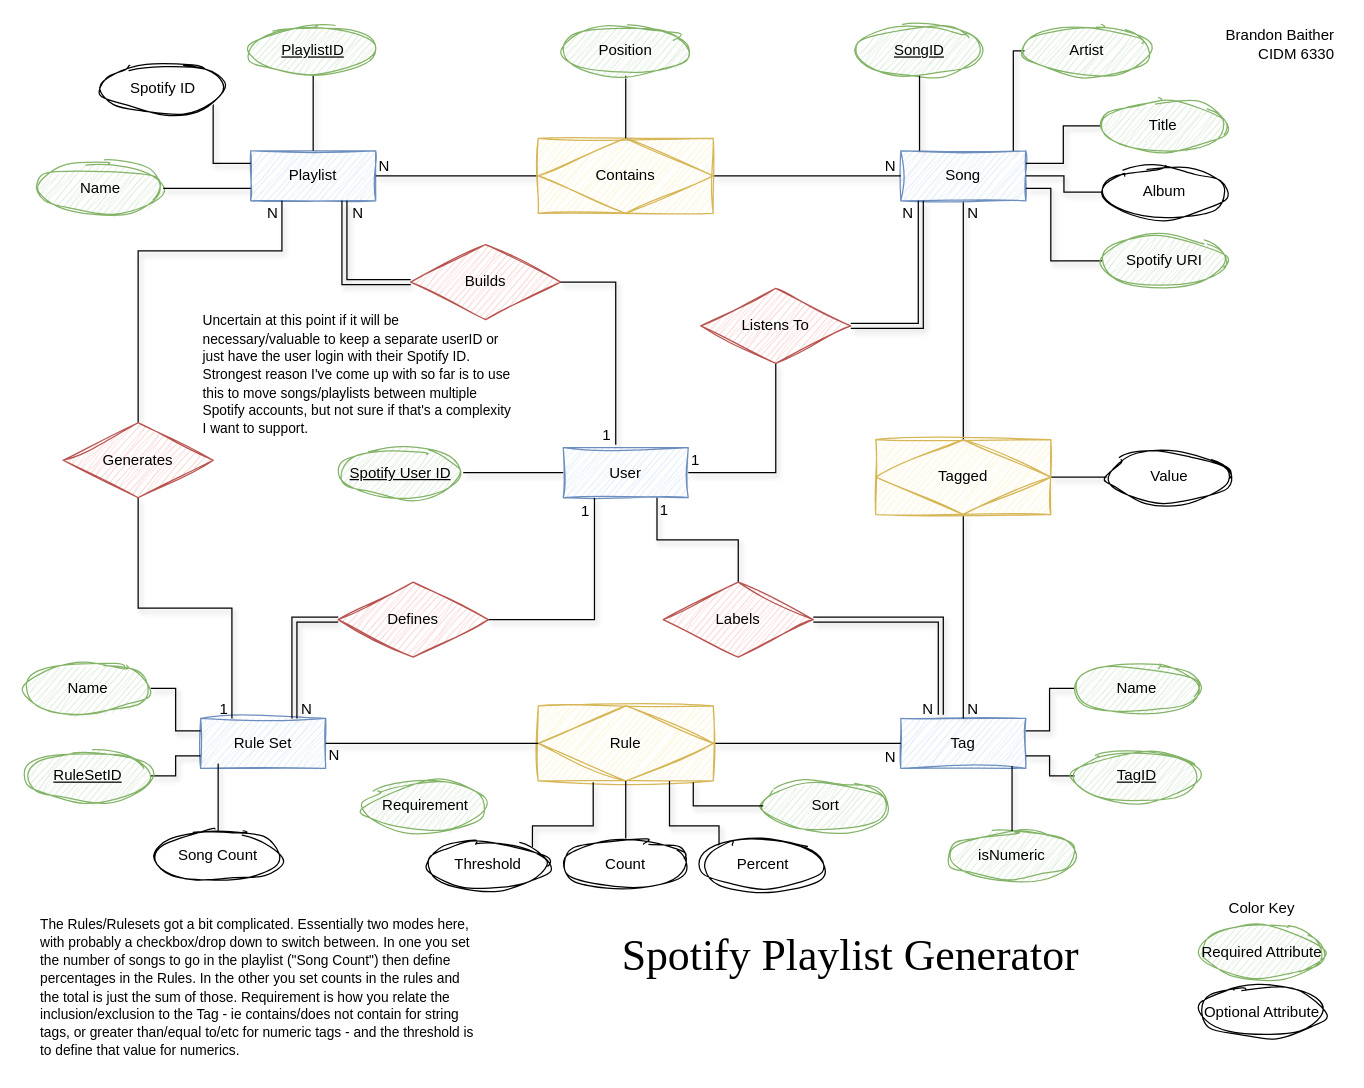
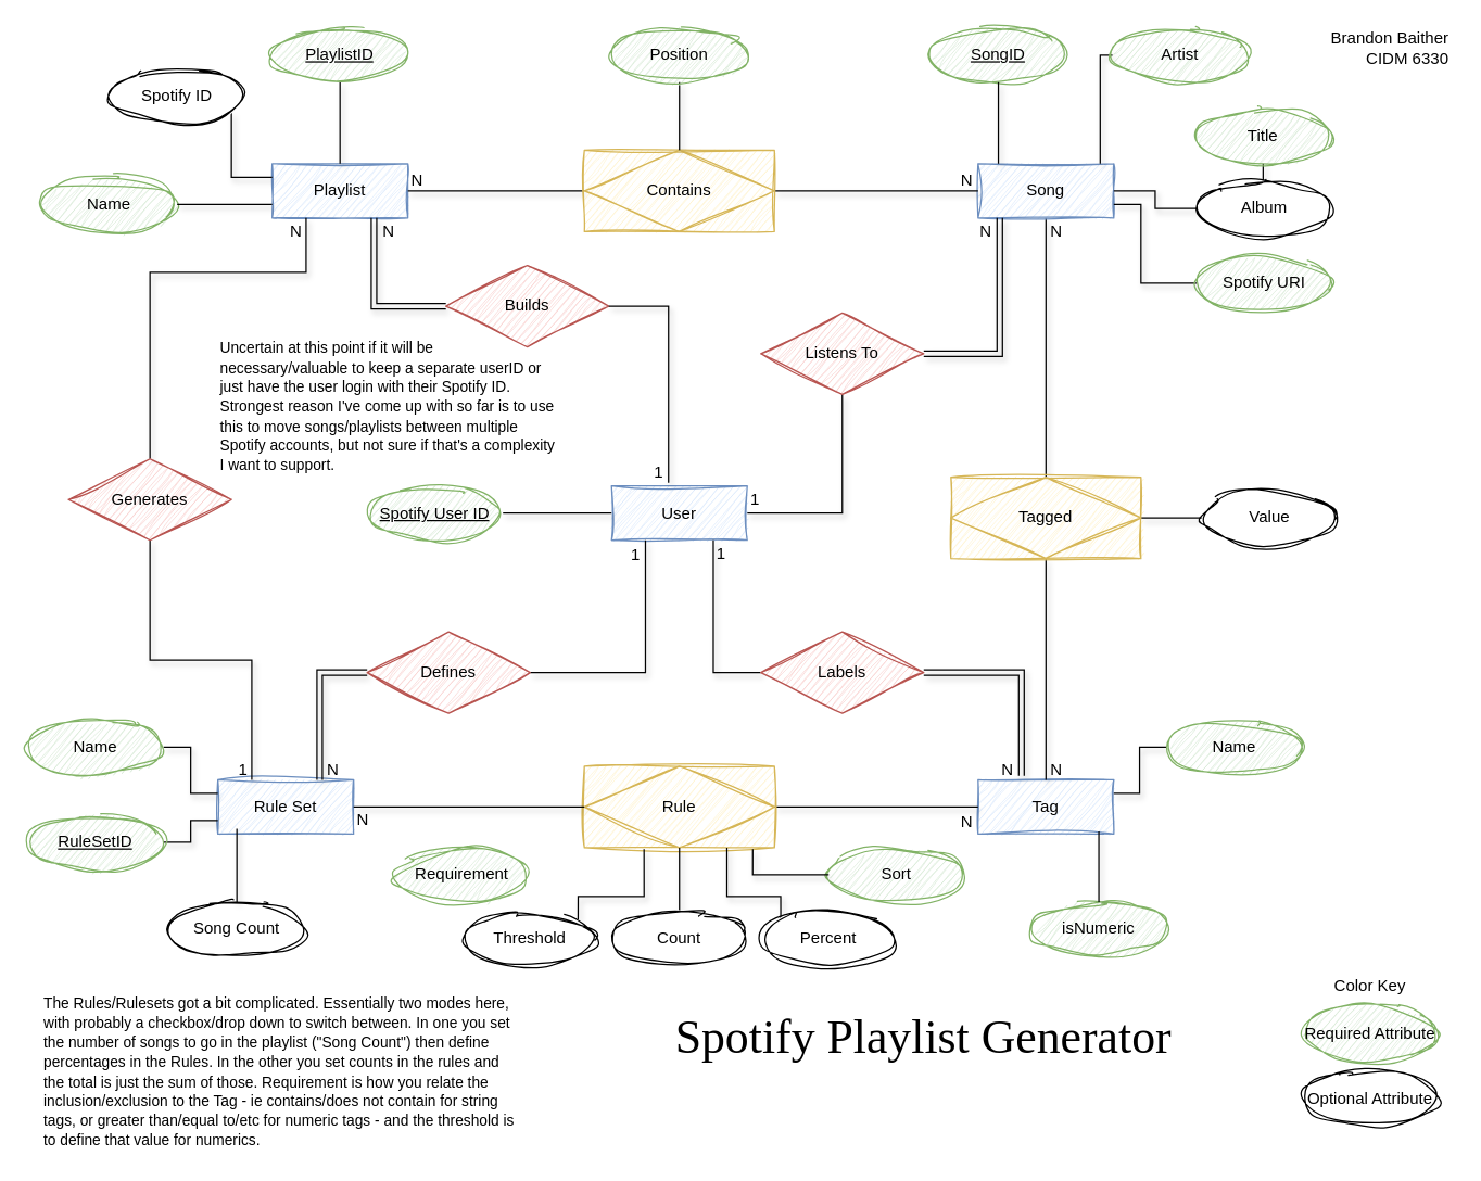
- <mxCell id="20" style="edgeStyle=orthogonalEdgeStyle;rounded=0;orthogonalLoop=1;jettySize=auto;html=1;entryX=1;entryY=0.25;entryDx=0;entryDy=0;endArrow=none;startFill=0;shadow=1;" edge="1" parent="1" source="21" target="16"><mxGeometry relative="1" as="geometry" /></mxCell>
+ <mxCell id="20" style="edgeStyle=orthogonalEdgeStyle;rounded=0;orthogonalLoop=1;jettySize=auto;html=1;endArrow=none;startFill=0;shadow=1;" edge="1" parent="1" source="21" target="23"><mxGeometry relative="1" as="geometry" /></mxCell>
- <mxCell id="36" value="Labels" style="shape=rhombus;perimeter=rhombusPerimeter;whiteSpace=wrap;html=1;align=center;fillColor=#f8cecc;strokeColor=#b85450;sketch=1;curveFitting=1;jiggle=2;" vertex="1" parent="1"><mxGeometry x="530" y="465" width="120" height="60" as="geometry" /></mxCell>
+ <mxCell id="36" value="Labels" style="shape=rhombus;perimeter=rhombusPerimeter;whiteSpace=wrap;html=1;align=center;fillColor=#f8cecc;strokeColor=#b85450;sketch=1;curveFitting=1;jiggle=2;" vertex="1" parent="1"><mxGeometry x="560" y="465" width="120" height="60" as="geometry" /></mxCell>
- <mxCell id="86" style="edgeStyle=orthogonalEdgeStyle;rounded=0;orthogonalLoop=1;jettySize=auto;html=1;entryX=1;entryY=0.75;entryDx=0;entryDy=0;endArrow=none;startFill=0;shadow=1;" edge="1" parent="1" source="87" target="26"><mxGeometry relative="1" as="geometry" /></mxCell>
- <mxCell id="87" value="TagID" style="ellipse;whiteSpace=wrap;html=1;align=center;fontStyle=4;fillColor=#d5e8d4;strokeColor=#82b366;sketch=1;curveFitting=1;jiggle=2;" vertex="1" parent="1"><mxGeometry x="859" y="600" width="100" height="40" as="geometry" /></mxCell>
